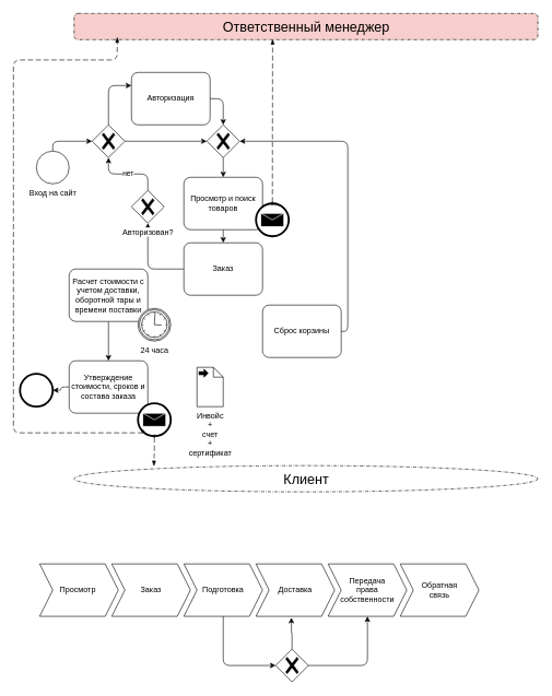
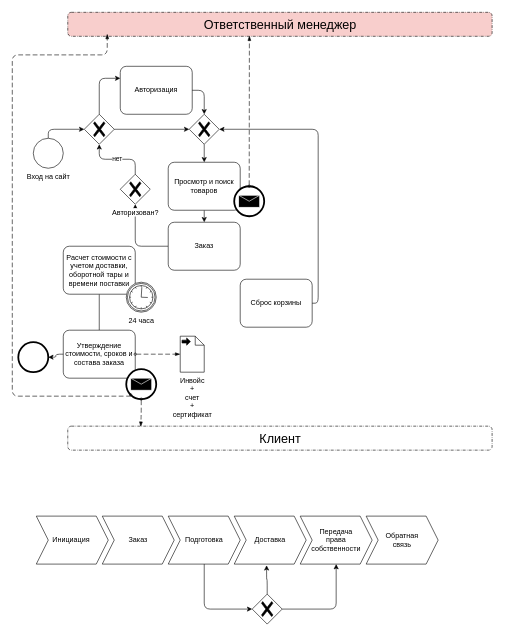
- <mxCell id="8" style="edgeStyle=orthogonalEdgeStyle;html=1;exitX=0.5;exitY=1;exitDx=0;exitDy=0;exitPerimeter=0;" parent="1" source="22" target="19" edge="1"><mxGeometry relative="1" as="geometry" /></mxCell>
+ <mxCell id="8" style="edgeStyle=orthogonalEdgeStyle;html=1;exitX=0.5;exitY=1;exitDx=0;exitDy=0;exitPerimeter=0;endArrow=none;" parent="1" source="22" target="19" edge="1"><mxGeometry relative="1" as="geometry" /></mxCell>
+ <mxCell id="26" value="" style="dashed=1;dashPattern=8 4;endArrow=blockThin;endFill=1;startArrow=oval;startFill=0;endSize=6;startSize=4;html=1;exitX=1;exitY=0.5;exitDx=0;exitDy=0;exitPerimeter=0;entryX=0;entryY=0.5;entryDx=0;entryDy=0;entryPerimeter=0;" parent="1" source="19" target="24" edge="1"><mxGeometry width="160" relative="1" as="geometry"><mxPoint x="400" y="410" as="sourcePoint" /><mxPoint x="560" y="410" as="targetPoint" /></mxGeometry></mxCell>
- <mxCell id="25" value="Клиент" style="ellipse;points=[[0.25,0,0],[0.5,0,0],[0.75,0,0],[1,0.25,0],[1,0.5,0],[1,0.75,0],[0.75,1,0],[0.5,1,0],[0.25,1,0],[0,0.75,0],[0,0.5,0],[0,0.25,0]];dashed=1;dashPattern=5 2 1 2;labelPosition=center;verticalLabelPosition=middle;align=center;verticalAlign=middle;fontSize=21;html=1;whiteSpace=wrap;" parent="1" vertex="1"><mxGeometry x="112.5" y="710" width="707.5" height="40" as="geometry" /></mxCell>
+ <mxCell id="25" value="Клиент" style="points=[[0.25,0,0],[0.5,0,0],[0.75,0,0],[1,0.25,0],[1,0.5,0],[1,0.75,0],[0.75,1,0],[0.5,1,0],[0.25,1,0],[0,0.75,0],[0,0.5,0],[0,0.25,0]];rounded=1;dashed=1;dashPattern=5 2 1 2;labelPosition=center;verticalLabelPosition=middle;align=center;verticalAlign=middle;fontSize=21;html=1;whiteSpace=wrap;" parent="1" vertex="1"><mxGeometry x="112.5" y="710" width="707.5" height="40" as="geometry" /></mxCell>
- <mxCell id="36" value="Просмотр&amp;nbsp;" style="shape=step;perimeter=stepPerimeter;whiteSpace=wrap;html=1;fixedSize=1;" parent="1" vertex="1"><mxGeometry y="860" width="120" height="80" as="geometry" x="60" /></mxCell>
+ <mxCell id="36" value="Инициация&amp;nbsp;" style="shape=step;perimeter=stepPerimeter;whiteSpace=wrap;html=1;fixedSize=1;" parent="1" vertex="1"><mxGeometry y="860" width="120" height="80" as="geometry" x="60" /></mxCell>
